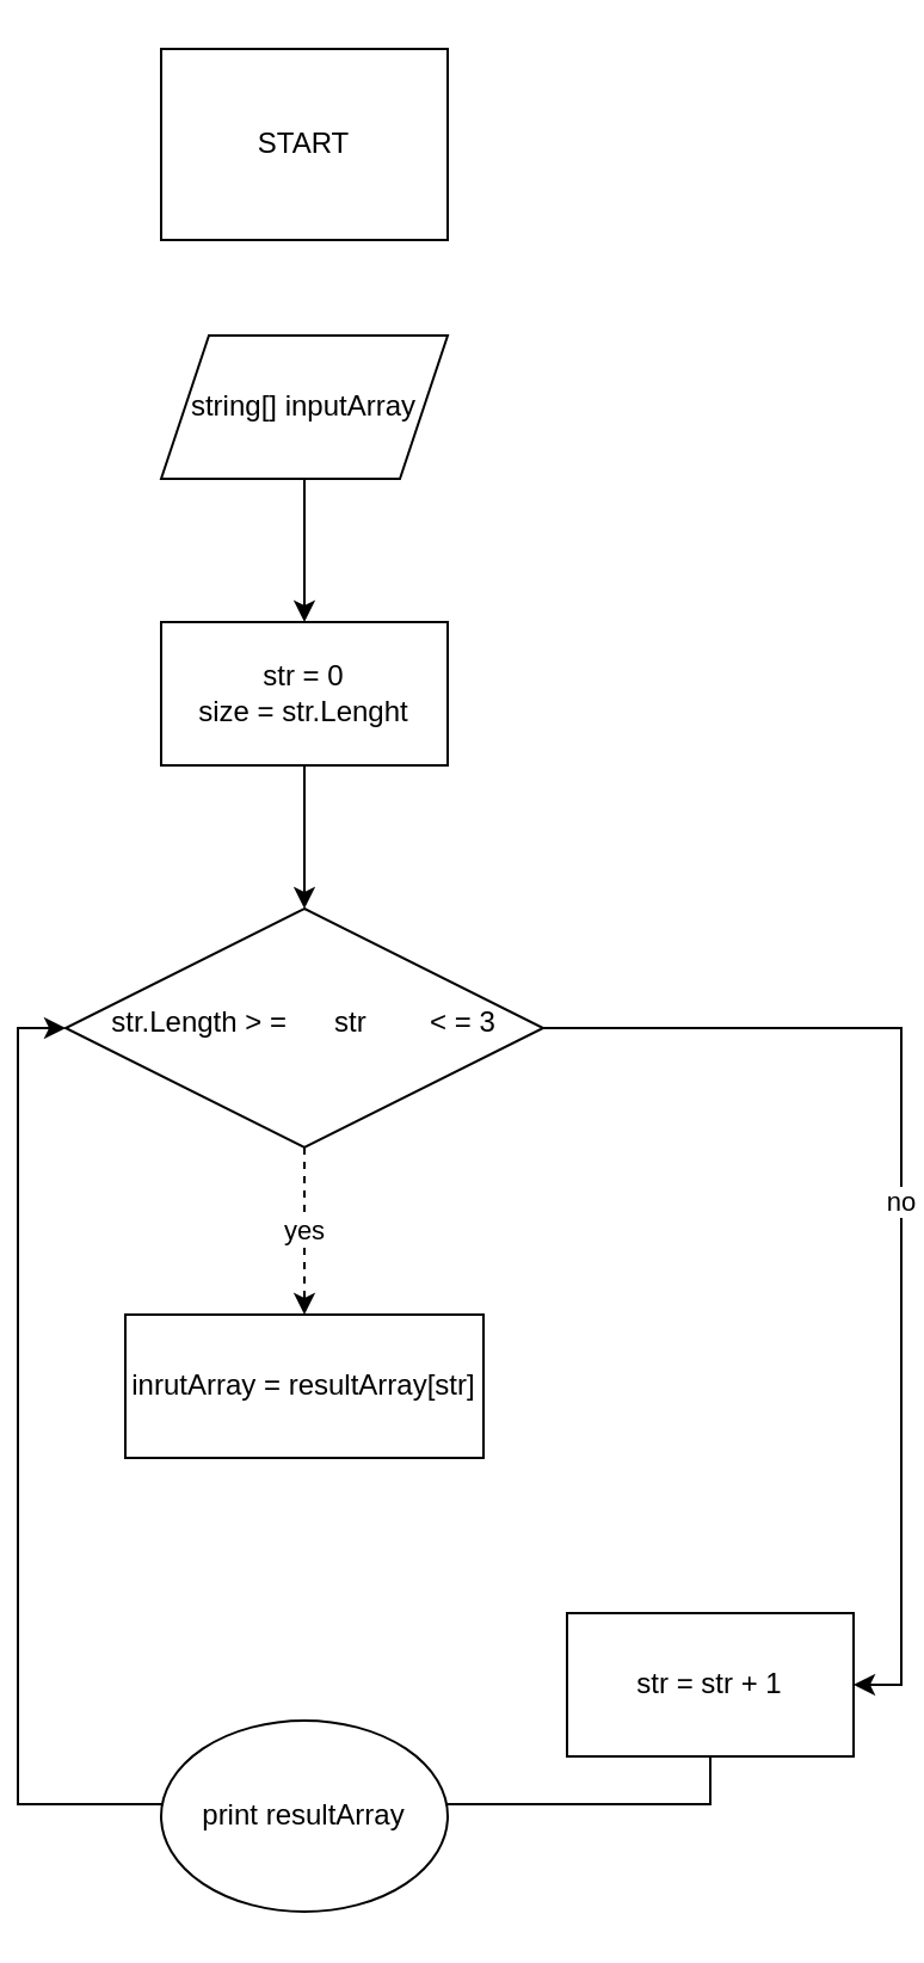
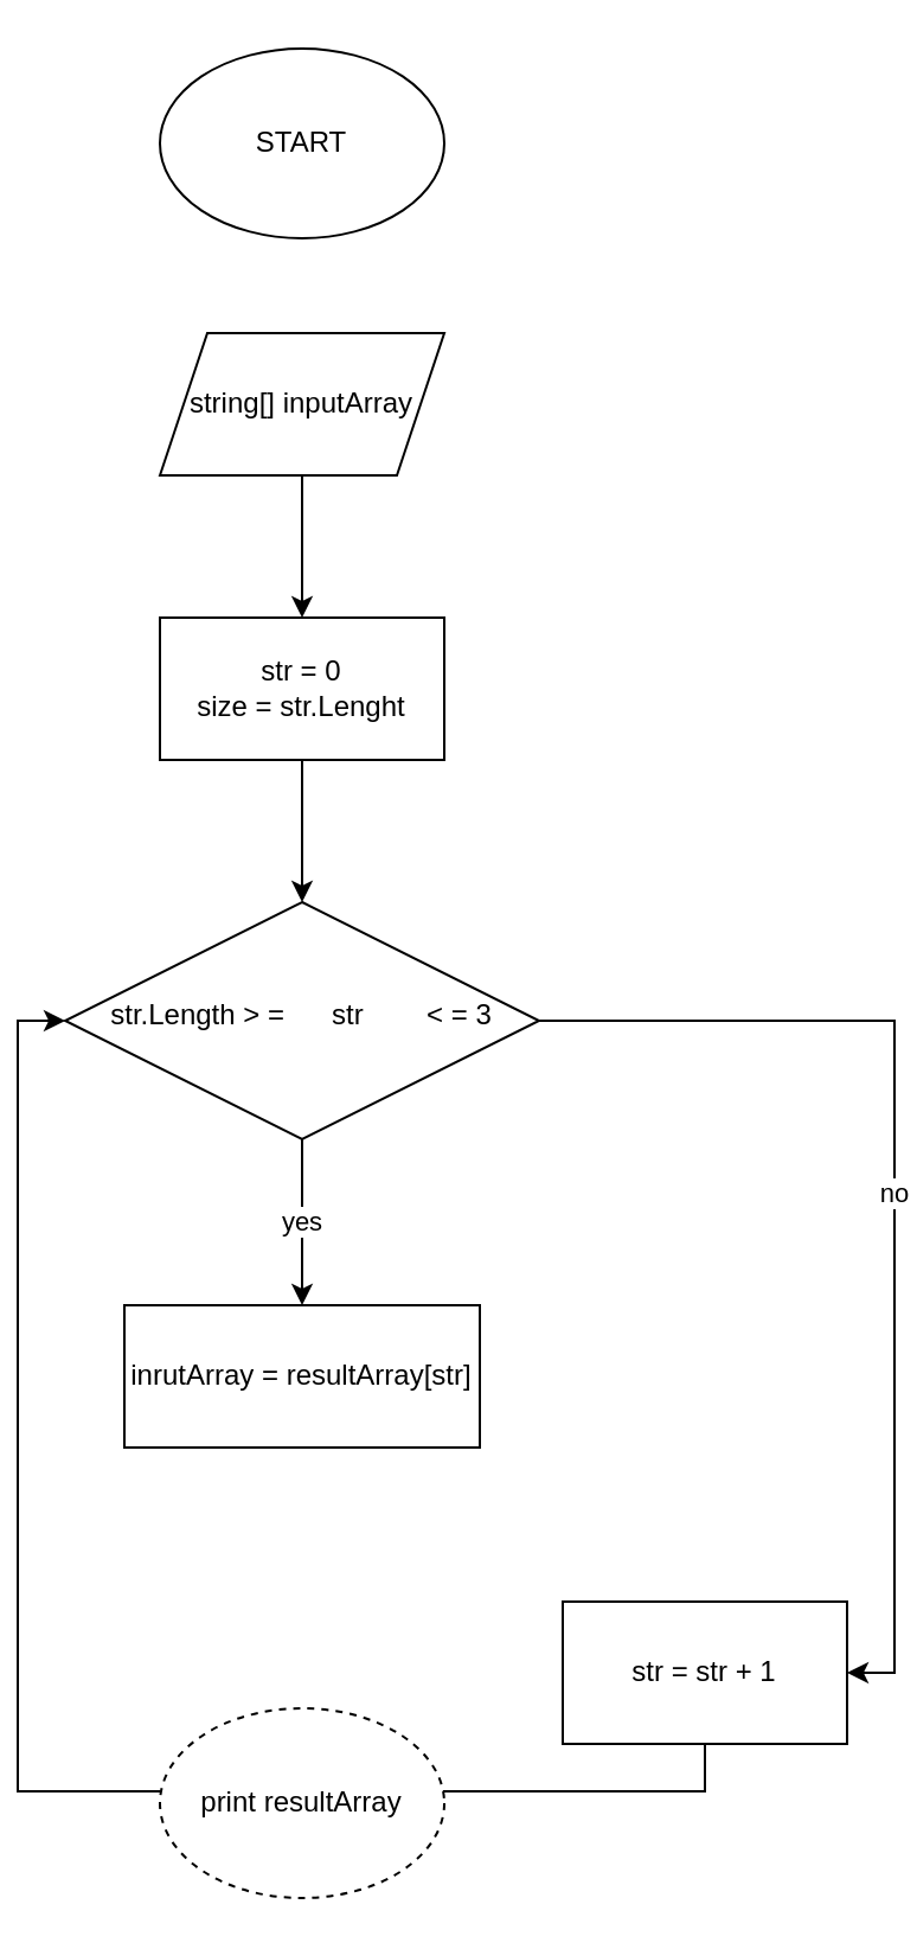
- <mxCell id="5" value="START" style="whiteSpace=wrap;html=1;rounded=0;" vertex="1" parent="1"><mxGeometry x="60" y="20" width="120" height="80" as="geometry" /></mxCell>
+ <mxCell id="5" value="START" style="ellipse;whiteSpace=wrap;html=1;" vertex="1" parent="1"><mxGeometry x="60" y="20" width="120" height="80" as="geometry" /></mxCell>
- <mxCell id="2" value="yes" style="edgeStyle=orthogonalEdgeStyle;rounded=0;orthogonalLoop=1;jettySize=auto;html=1;exitX=0.5;exitY=1;exitDx=0;exitDy=0;entryX=0.5;entryY=0;entryDx=0;entryDy=0;dashed=1;" edge="1" parent="1" source="4" target="10"><mxGeometry relative="1" as="geometry" /></mxCell>
+ <mxCell id="2" value="yes" style="edgeStyle=orthogonalEdgeStyle;rounded=0;orthogonalLoop=1;jettySize=auto;html=1;exitX=0.5;exitY=1;exitDx=0;exitDy=0;entryX=0.5;entryY=0;entryDx=0;entryDy=0;" edge="1" parent="1" source="4" target="10"><mxGeometry relative="1" as="geometry" /></mxCell>
- <mxCell id="13" value="print resultArray" style="ellipse;whiteSpace=wrap;html=1;" vertex="1" parent="1"><mxGeometry x="60" y="720" width="120" height="80" as="geometry" /></mxCell>
+ <mxCell id="13" value="print resultArray" style="ellipse;whiteSpace=wrap;html=1;dashed=1;" vertex="1" parent="1"><mxGeometry x="60" y="720" width="120" height="80" as="geometry" /></mxCell>
